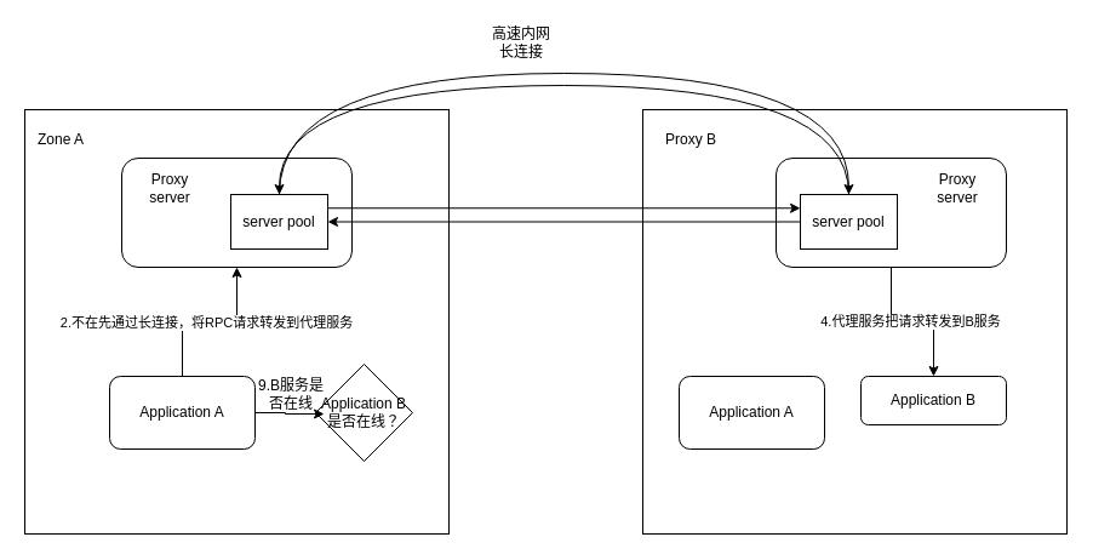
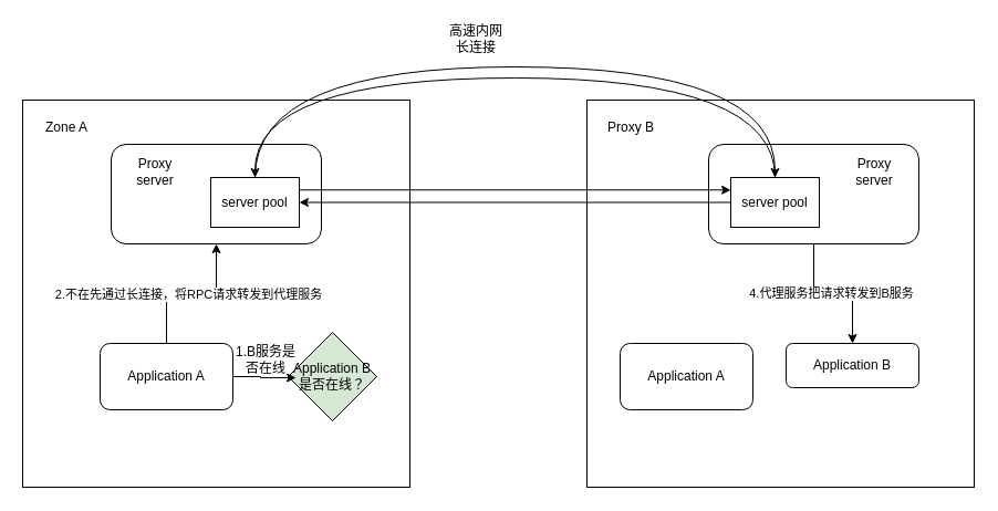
- <mxCell id="5" value="Zone A" style="text;html=1;align=center;verticalAlign=middle;whiteSpace=wrap;rounded=0;" vertex="1" parent="1"><mxGeometry x="20" y="100" width="60" height="30" as="geometry" /></mxCell>
+ <mxCell id="5" value="Zone A" style="text;html=1;align=center;verticalAlign=middle;whiteSpace=wrap;rounded=0;" vertex="1" parent="1"><mxGeometry x="30" y="100" width="60" height="30" as="geometry" /></mxCell>
- <mxCell id="26" value="9.B服务是否在线" style="text;html=1;align=center;verticalAlign=middle;whiteSpace=wrap;rounded=0;" vertex="1" parent="1"><mxGeometry x="210" y="310" width="60" height="30" as="geometry" /></mxCell>
+ <mxCell id="26" value="1.B服务是否在线" style="text;html=1;align=center;verticalAlign=middle;whiteSpace=wrap;rounded=0;" vertex="1" parent="1"><mxGeometry x="210" y="310" width="60" height="30" as="geometry" /></mxCell>
- <mxCell id="24" value="Application B是否在线？" style="rhombus;whiteSpace=wrap;html=1;" vertex="1" parent="1"><mxGeometry x="260" y="300" width="80" height="80" as="geometry" /></mxCell>
+ <mxCell id="24" value="Application B是否在线？" style="rhombus;whiteSpace=wrap;html=1;fillColor=#d5e8d4;" vertex="1" parent="1"><mxGeometry x="260" y="300" width="80" height="80" as="geometry" /></mxCell>
